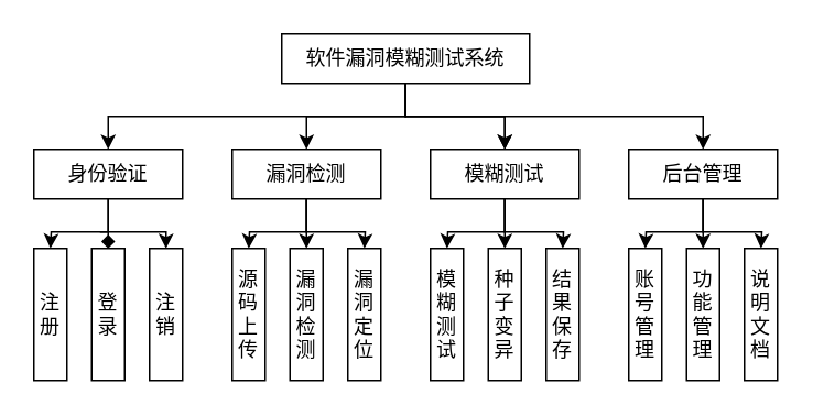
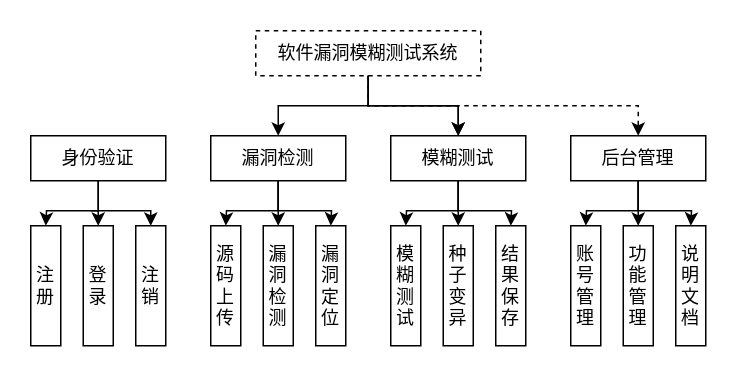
- <mxCell id="7" value="&lt;font style=&quot;font-size: 12px;&quot;&gt;软件漏洞模糊测试系统&lt;/font&gt;" style="rounded=0;whiteSpace=wrap;html=1;fontFamily=宋体;fillColor=none;" vertex="1" parent="1"><mxGeometry x="170" y="20" width="150" height="30" as="geometry" /></mxCell>
+ <mxCell id="7" value="&lt;font style=&quot;font-size: 12px;&quot;&gt;软件漏洞模糊测试系统&lt;/font&gt;" style="rounded=0;whiteSpace=wrap;html=1;fontFamily=宋体;fillColor=none;dashed=1;" vertex="1" parent="1"><mxGeometry x="170" y="20" width="150" height="30" as="geometry" /></mxCell>
- <mxCell id="5" style="edgeStyle=orthogonalEdgeStyle;rounded=0;orthogonalLoop=1;jettySize=auto;html=1;entryX=0.5;entryY=0;entryDx=0;entryDy=0;fontFamily=宋体;fillColor=none;" edge="1" parent="1" source="7" target="10"><mxGeometry relative="1" as="geometry"><Array as="points"><mxPoint x="245" y="70" /><mxPoint x="65" y="70" /></Array></mxGeometry></mxCell>
- <mxCell id="6" style="edgeStyle=orthogonalEdgeStyle;rounded=0;orthogonalLoop=1;jettySize=auto;html=1;fontFamily=宋体;fillColor=none;" edge="1" parent="1" source="7" target="22"><mxGeometry relative="1" as="geometry"><Array as="points"><mxPoint x="245" y="70" /><mxPoint x="425" y="70" /></Array></mxGeometry></mxCell>
+ <mxCell id="6" style="edgeStyle=orthogonalEdgeStyle;rounded=0;orthogonalLoop=1;jettySize=auto;html=1;fontFamily=宋体;fillColor=none;dashed=1;" edge="1" parent="1" source="7" target="22"><mxGeometry relative="1" as="geometry"><Array as="points"><mxPoint x="245" y="70" /><mxPoint x="425" y="70" /></Array></mxGeometry></mxCell>
- <mxCell id="9" style="edgeStyle=orthogonalEdgeStyle;rounded=0;orthogonalLoop=1;jettySize=auto;html=1;entryX=0.5;entryY=0;entryDx=0;entryDy=0;fontFamily=宋体;fillColor=none;endArrow=diamond;" edge="1" parent="1" source="10" target="23"><mxGeometry relative="1" as="geometry" /></mxCell>
+ <mxCell id="9" style="edgeStyle=orthogonalEdgeStyle;rounded=0;orthogonalLoop=1;jettySize=auto;html=1;entryX=0.5;entryY=0;entryDx=0;entryDy=0;fontFamily=宋体;fillColor=none;" edge="1" parent="1" source="10" target="23"><mxGeometry relative="1" as="geometry" /></mxCell>
